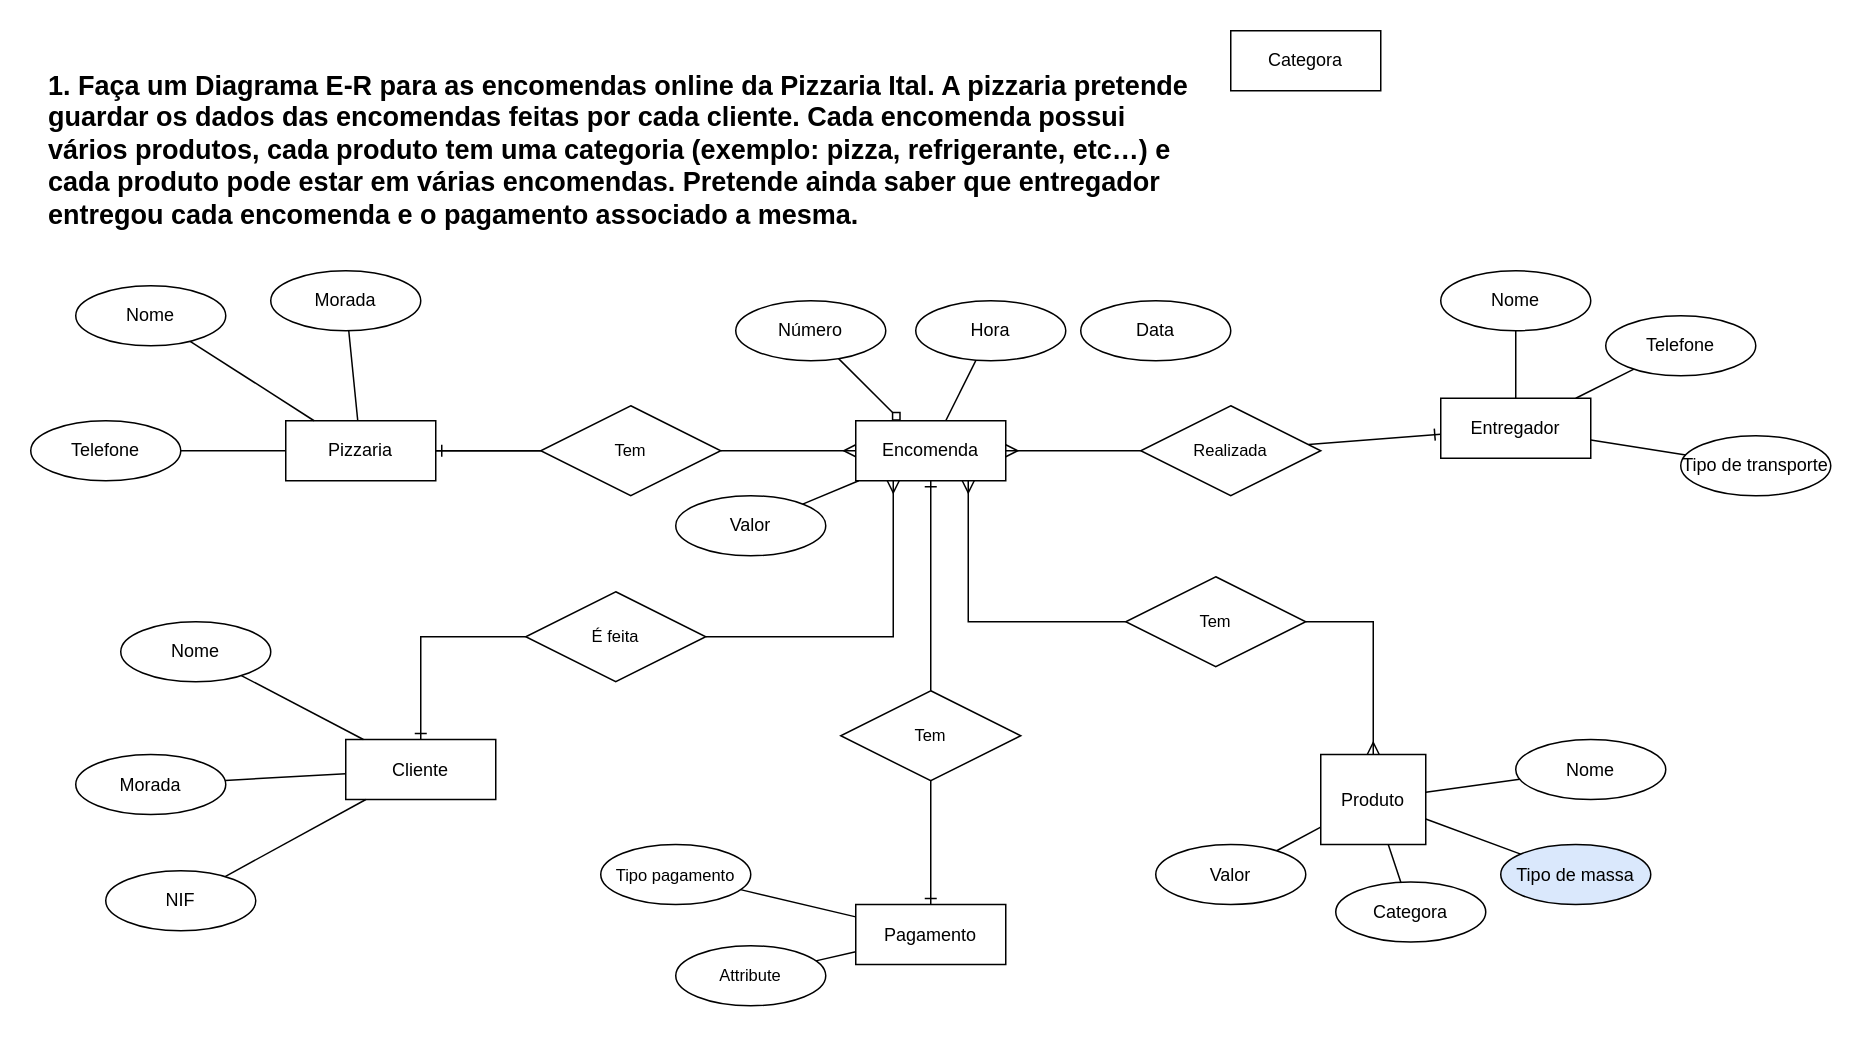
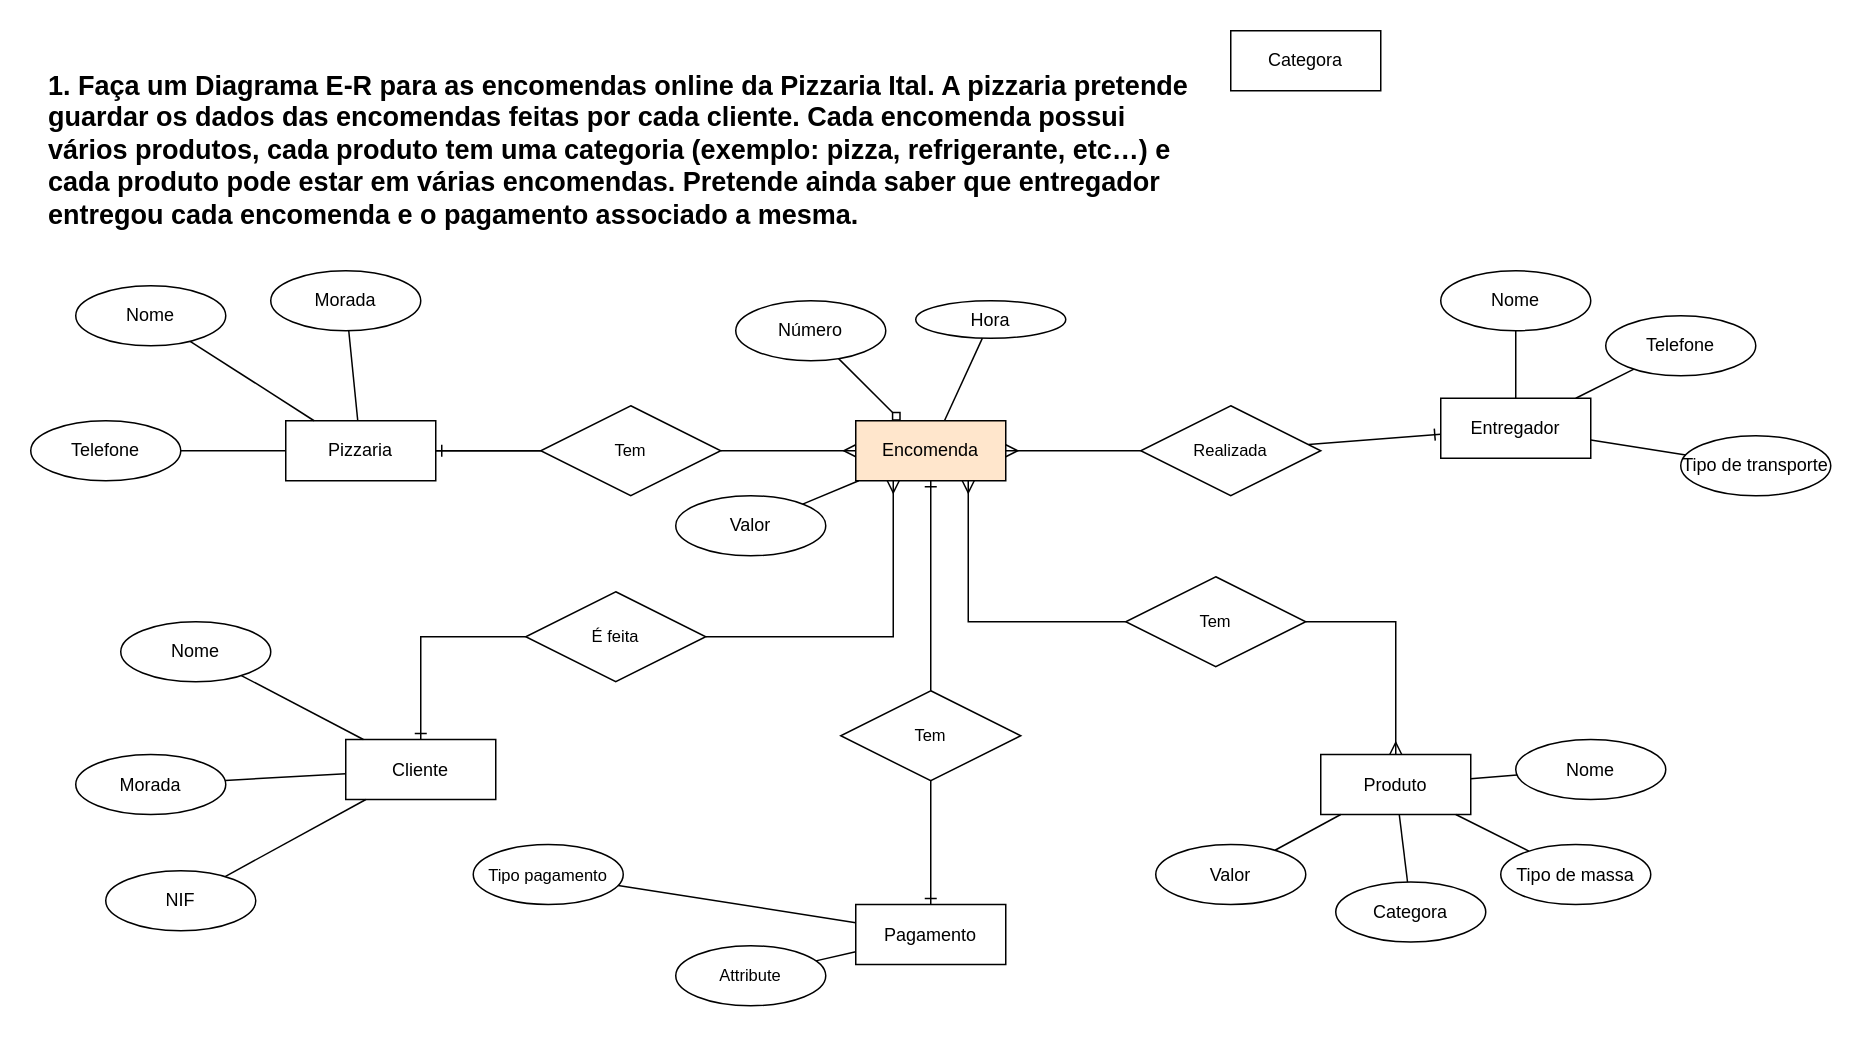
- <mxCell id="20" value="Hora" style="ellipse;whiteSpace=wrap;html=1;align=center;" vertex="1" parent="1"><mxGeometry x="610" y="200" width="100" height="40" as="geometry" /></mxCell>
+ <mxCell id="20" value="Hora" style="ellipse;whiteSpace=wrap;html=1;align=center;" vertex="1" parent="1"><mxGeometry x="610" y="200" width="100" height="25" as="geometry" /></mxCell>
- <mxCell id="21" value="Data" style="ellipse;whiteSpace=wrap;html=1;align=center;" vertex="1" parent="1"><mxGeometry x="720" y="200" width="100" height="40" as="geometry" /></mxCell>
- <mxCell id="7" value="Encomenda" style="whiteSpace=wrap;html=1;align=center;" vertex="1" parent="1"><mxGeometry x="570" y="280" width="100" height="40" as="geometry" /></mxCell>
+ <mxCell id="7" value="Encomenda" style="whiteSpace=wrap;html=1;align=center;fillColor=#ffe6cc;" vertex="1" parent="1"><mxGeometry x="570" y="280" width="100" height="40" as="geometry" /></mxCell>
- <mxCell id="9" value="Produto" style="whiteSpace=wrap;html=1;align=center;" vertex="1" parent="1"><mxGeometry x="880" y="502.5" width="70" height="60" as="geometry" /></mxCell>
+ <mxCell id="9" value="Produto" style="whiteSpace=wrap;html=1;align=center;" vertex="1" parent="1"><mxGeometry x="880" y="502.5" width="100" height="40" as="geometry" /></mxCell>
- <mxCell id="47" value="Tipo pagamento" style="ellipse;whiteSpace=wrap;html=1;align=center;fontFamily=Helvetica;fontSize=11;fontColor=default;labelBackgroundColor=default;" vertex="1" parent="1"><mxGeometry x="400" y="562.5" width="100" height="40" as="geometry" /></mxCell>
+ <mxCell id="47" value="Tipo pagamento" style="ellipse;whiteSpace=wrap;html=1;align=center;fontFamily=Helvetica;fontSize=11;fontColor=default;labelBackgroundColor=default;" vertex="1" parent="1"><mxGeometry x="315" y="562.5" width="100" height="40" as="geometry" /></mxCell>
- <mxCell id="29" value="Tipo de massa" style="ellipse;whiteSpace=wrap;html=1;align=center;fillColor=#dae8fc;" vertex="1" parent="1"><mxGeometry x="1000" y="562.5" width="100" height="40" as="geometry" /></mxCell>
+ <mxCell id="29" value="Tipo de massa" style="ellipse;whiteSpace=wrap;html=1;align=center;" vertex="1" parent="1"><mxGeometry x="1000" y="562.5" width="100" height="40" as="geometry" /></mxCell>
